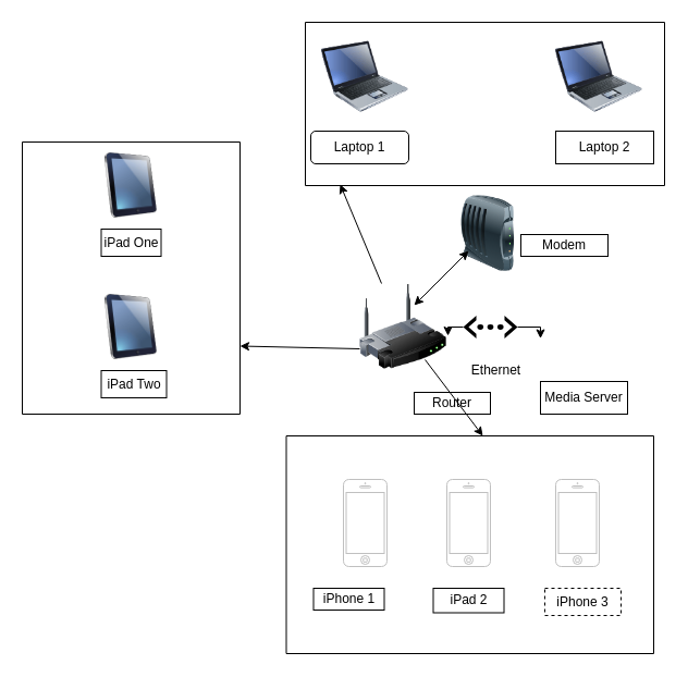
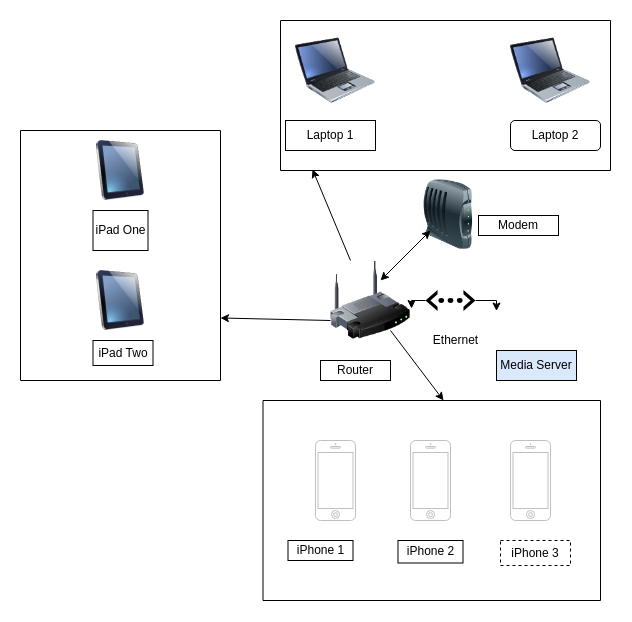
- <mxCell id="19" value="Laptop 1" style="whiteSpace=wrap;html=1;rounded=1;" vertex="1" parent="1"><mxGeometry x="285" y="120" width="90" height="30" as="geometry" /></mxCell>
+ <mxCell id="19" value="Laptop 1" style="whiteSpace=wrap;html=1;" vertex="1" parent="1"><mxGeometry x="285" y="120" width="90" height="30" as="geometry" /></mxCell>
- <mxCell id="18" value="Laptop 2" style="whiteSpace=wrap;html=1;" vertex="1" parent="1"><mxGeometry x="510" y="120" width="90" height="30" as="geometry" /></mxCell>
+ <mxCell id="18" value="Laptop 2" style="whiteSpace=wrap;html=1;rounded=1;" vertex="1" parent="1"><mxGeometry x="510" y="120" width="90" height="30" as="geometry" /></mxCell>
- <mxCell id="12" value="iPad One" style="whiteSpace=wrap;html=1;" vertex="1" parent="1"><mxGeometry x="92.5" y="210" width="55" height="25" as="geometry" /></mxCell>
+ <mxCell id="12" value="iPad One" style="whiteSpace=wrap;html=1;" vertex="1" parent="1"><mxGeometry x="92.5" y="210" width="55" height="40" as="geometry" /></mxCell>
- <mxCell id="17" value="Media Server" style="whiteSpace=wrap;html=1;" vertex="1" parent="1"><mxGeometry x="496" y="350" width="80" height="30" as="geometry" /></mxCell>
+ <mxCell id="17" value="Media Server" style="whiteSpace=wrap;html=1;fillColor=#dae8fc;" vertex="1" parent="1"><mxGeometry x="496" y="350" width="80" height="30" as="geometry" /></mxCell>
- <mxCell id="20" value="Router" style="whiteSpace=wrap;html=1;" vertex="1" parent="1"><mxGeometry x="380" y="360" width="70" height="20" as="geometry" /></mxCell>
+ <mxCell id="20" value="Router" style="whiteSpace=wrap;html=1;" vertex="1" parent="1"><mxGeometry x="320" y="360" width="70" height="20" as="geometry" /></mxCell>
- <mxCell id="15" value="iPad 2" style="whiteSpace=wrap;html=1;" vertex="1" parent="1"><mxGeometry x="397.5" y="540" width="65" height="22.5" as="geometry" /></mxCell>
+ <mxCell id="15" value="iPhone 2" style="whiteSpace=wrap;html=1;" vertex="1" parent="1"><mxGeometry x="397.5" y="540" width="65" height="22.5" as="geometry" /></mxCell>
